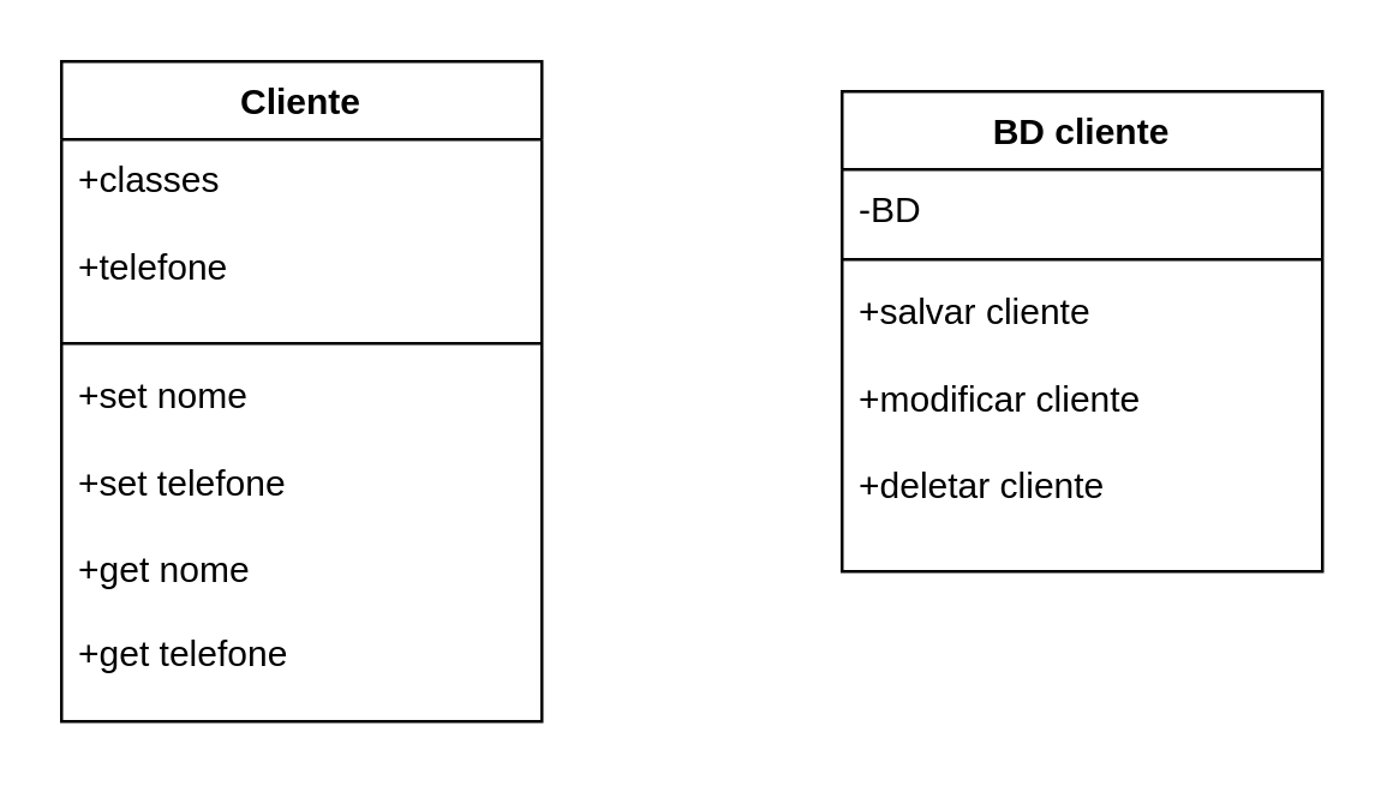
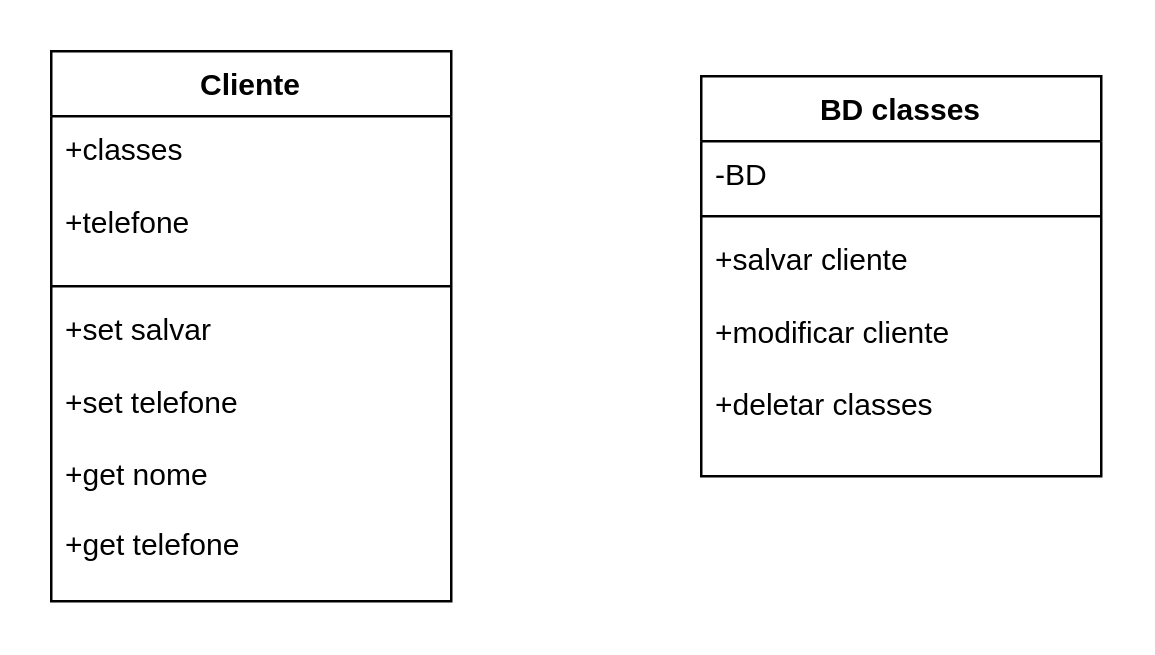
- <mxCell id="6" value="BD cliente" style="swimlane;fontStyle=1;align=center;verticalAlign=top;childLayout=stackLayout;horizontal=1;startSize=26;horizontalStack=0;resizeParent=1;resizeParentMax=0;resizeLast=0;collapsible=1;marginBottom=0;whiteSpace=wrap;html=1;" vertex="1" parent="1"><mxGeometry x="280" y="30" width="160" height="160" as="geometry" /></mxCell>
+ <mxCell id="6" value="BD classes" style="swimlane;fontStyle=1;align=center;verticalAlign=top;childLayout=stackLayout;horizontal=1;startSize=26;horizontalStack=0;resizeParent=1;resizeParentMax=0;resizeLast=0;collapsible=1;marginBottom=0;whiteSpace=wrap;html=1;" vertex="1" parent="1"><mxGeometry x="280" y="30" width="160" height="160" as="geometry" /></mxCell>
- <mxCell id="9" value="+salvar cliente&lt;div&gt;&lt;br&gt;&lt;/div&gt;&lt;div&gt;+modificar cliente&lt;/div&gt;&lt;div&gt;&lt;br&gt;&lt;/div&gt;&lt;div&gt;+deletar cliente&lt;/div&gt;" style="text;strokeColor=none;fillColor=none;align=left;verticalAlign=top;spacingLeft=4;spacingRight=4;overflow=hidden;rotatable=0;points=[[0,0.5],[1,0.5]];portConstraint=eastwest;whiteSpace=wrap;html=1;" vertex="1" parent="6"><mxGeometry y="60" width="160" height="100" as="geometry" /></mxCell>
+ <mxCell id="9" value="+salvar cliente&lt;div&gt;&lt;br&gt;&lt;/div&gt;&lt;div&gt;+modificar cliente&lt;/div&gt;&lt;div&gt;&lt;br&gt;&lt;/div&gt;&lt;div&gt;+deletar classes&lt;/div&gt;" style="text;strokeColor=none;fillColor=none;align=left;verticalAlign=top;spacingLeft=4;spacingRight=4;overflow=hidden;rotatable=0;points=[[0,0.5],[1,0.5]];portConstraint=eastwest;whiteSpace=wrap;html=1;" vertex="1" parent="6"><mxGeometry y="60" width="160" height="100" as="geometry" /></mxCell>
- <mxCell id="5" value="+set nome&lt;div&gt;&lt;br&gt;&lt;/div&gt;&lt;div&gt;+set telefone&lt;/div&gt;&lt;div&gt;&lt;br&gt;&lt;/div&gt;&lt;div&gt;+get nome&lt;div&gt;&lt;br&gt;&lt;/div&gt;&lt;div&gt;+get telefone&lt;/div&gt;&lt;/div&gt;" style="text;strokeColor=none;fillColor=none;align=left;verticalAlign=top;spacingLeft=4;spacingRight=4;overflow=hidden;rotatable=0;points=[[0,0.5],[1,0.5]];portConstraint=eastwest;whiteSpace=wrap;html=1;" vertex="1" parent="2"><mxGeometry y="98" width="160" height="122" as="geometry" /></mxCell>
+ <mxCell id="5" value="+set salvar&lt;div&gt;&lt;br&gt;&lt;/div&gt;&lt;div&gt;+set telefone&lt;/div&gt;&lt;div&gt;&lt;br&gt;&lt;/div&gt;&lt;div&gt;+get nome&lt;div&gt;&lt;br&gt;&lt;/div&gt;&lt;div&gt;+get telefone&lt;/div&gt;&lt;/div&gt;" style="text;strokeColor=none;fillColor=none;align=left;verticalAlign=top;spacingLeft=4;spacingRight=4;overflow=hidden;rotatable=0;points=[[0,0.5],[1,0.5]];portConstraint=eastwest;whiteSpace=wrap;html=1;" vertex="1" parent="2"><mxGeometry y="98" width="160" height="122" as="geometry" /></mxCell>
